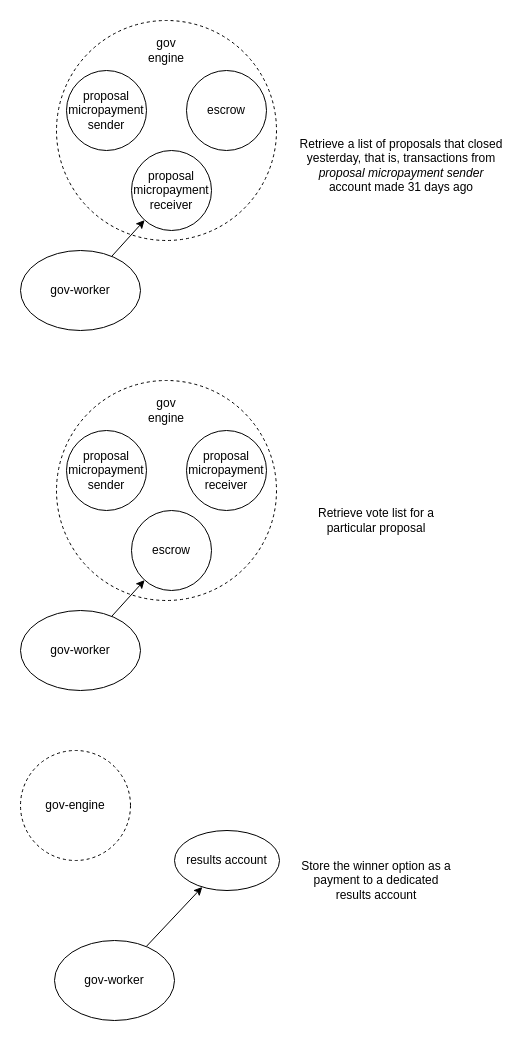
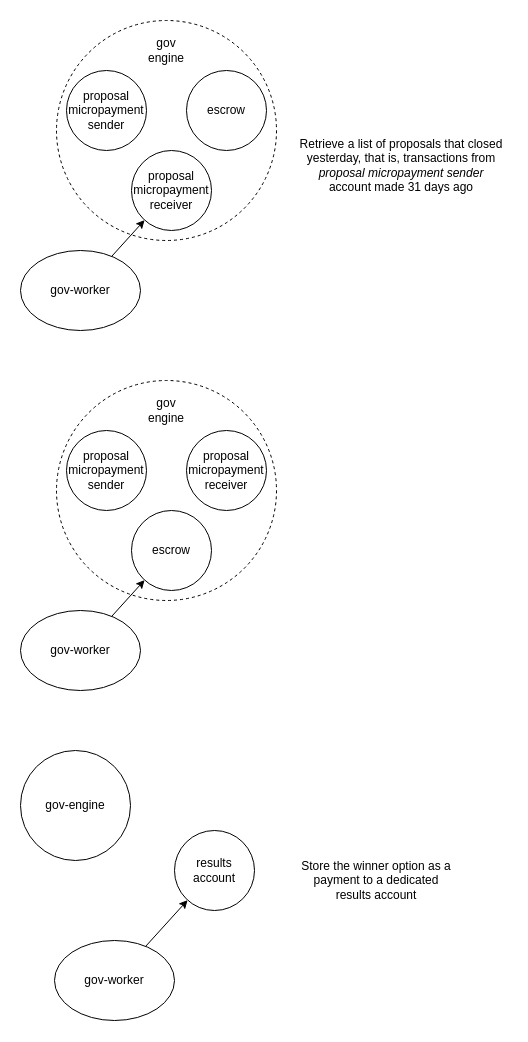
- <mxCell id="16" value="Retrieve vote list for a particular proposal" style="text;html=1;strokeColor=none;fillColor=none;align=center;verticalAlign=middle;whiteSpace=wrap;rounded=0;" parent="1" vertex="1"><mxGeometry x="296" y="460" width="160" height="120" as="geometry" /></mxCell>
- <mxCell id="18" value="gov-engine" style="ellipse;whiteSpace=wrap;html=1;aspect=fixed;fillColor=none;dashed=1;" parent="1" vertex="1"><mxGeometry x="20" y="750" width="110" height="110" as="geometry" /></mxCell>
+ <mxCell id="18" value="gov-engine" style="ellipse;whiteSpace=wrap;html=1;aspect=fixed;fillColor=none;dashed=0;" parent="1" vertex="1"><mxGeometry x="20" y="750" width="110" height="110" as="geometry" /></mxCell>
- <mxCell id="22" value="results account" style="ellipse;whiteSpace=wrap;html=1;aspect=fixed;fillColor=none;" parent="1" vertex="1"><mxGeometry x="174" y="830" width="105" height="60" as="geometry" /></mxCell>
+ <mxCell id="22" value="results account" style="ellipse;whiteSpace=wrap;html=1;aspect=fixed;fillColor=none;" parent="1" vertex="1"><mxGeometry x="174" y="830" width="80" height="80" as="geometry" /></mxCell>
